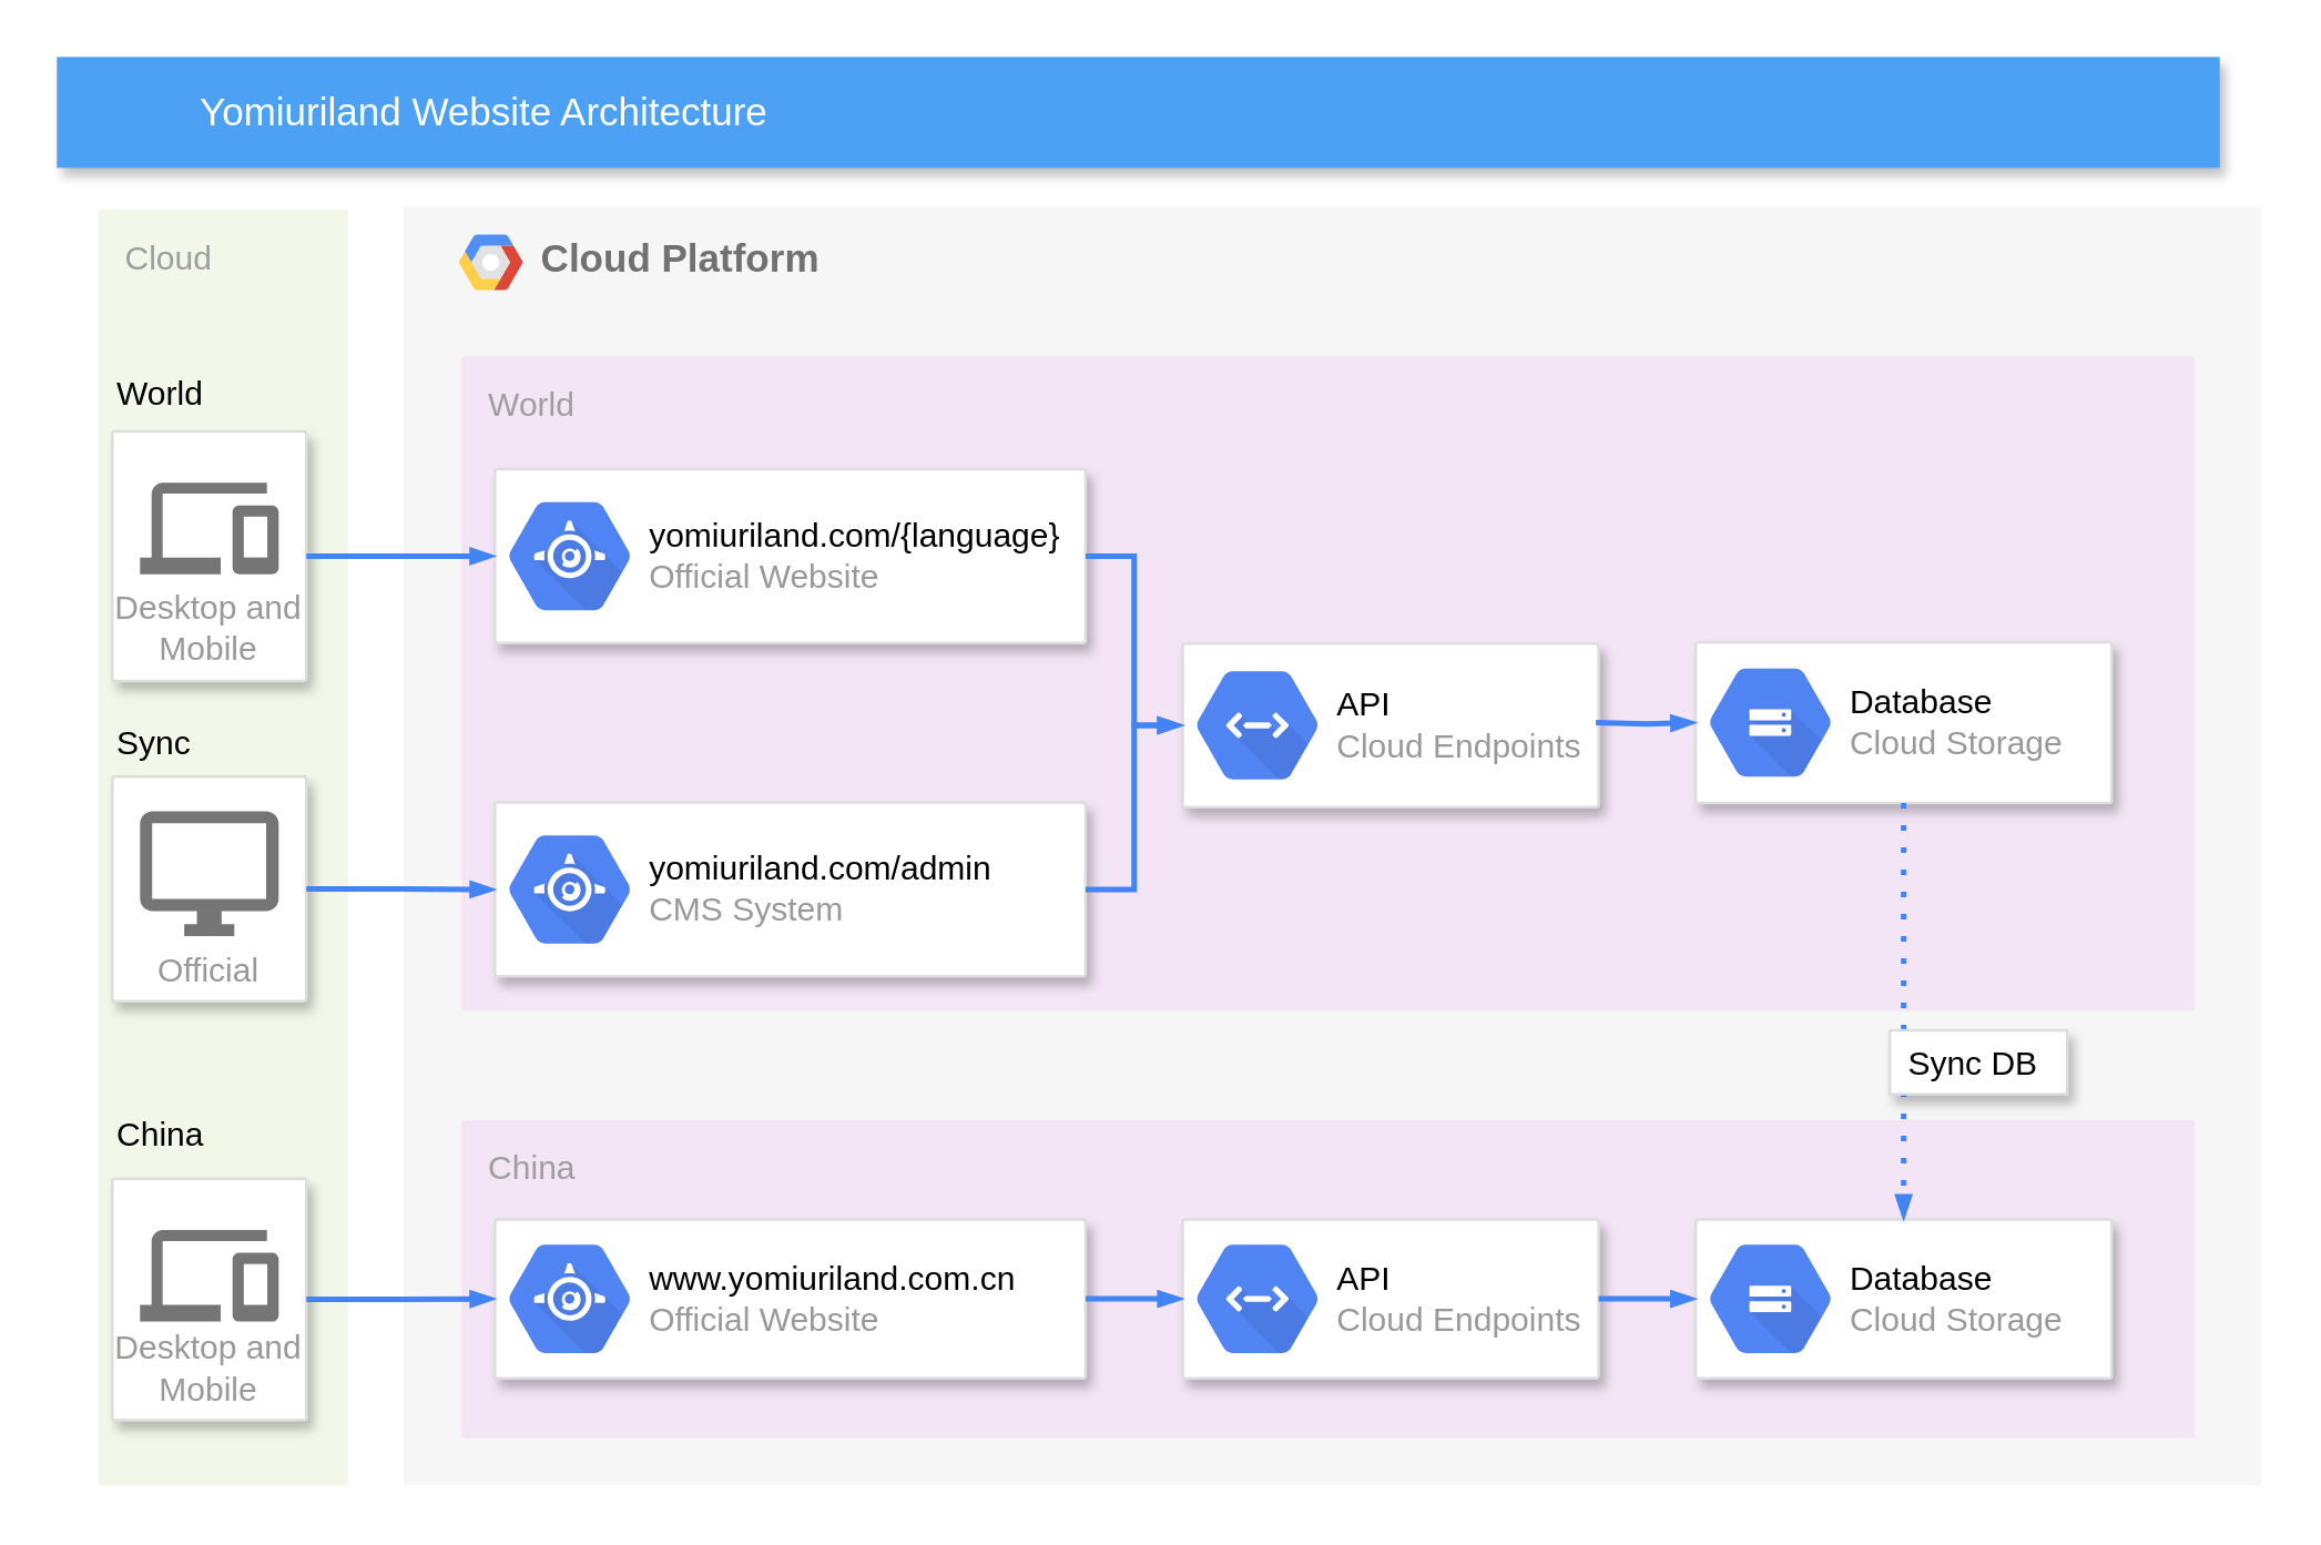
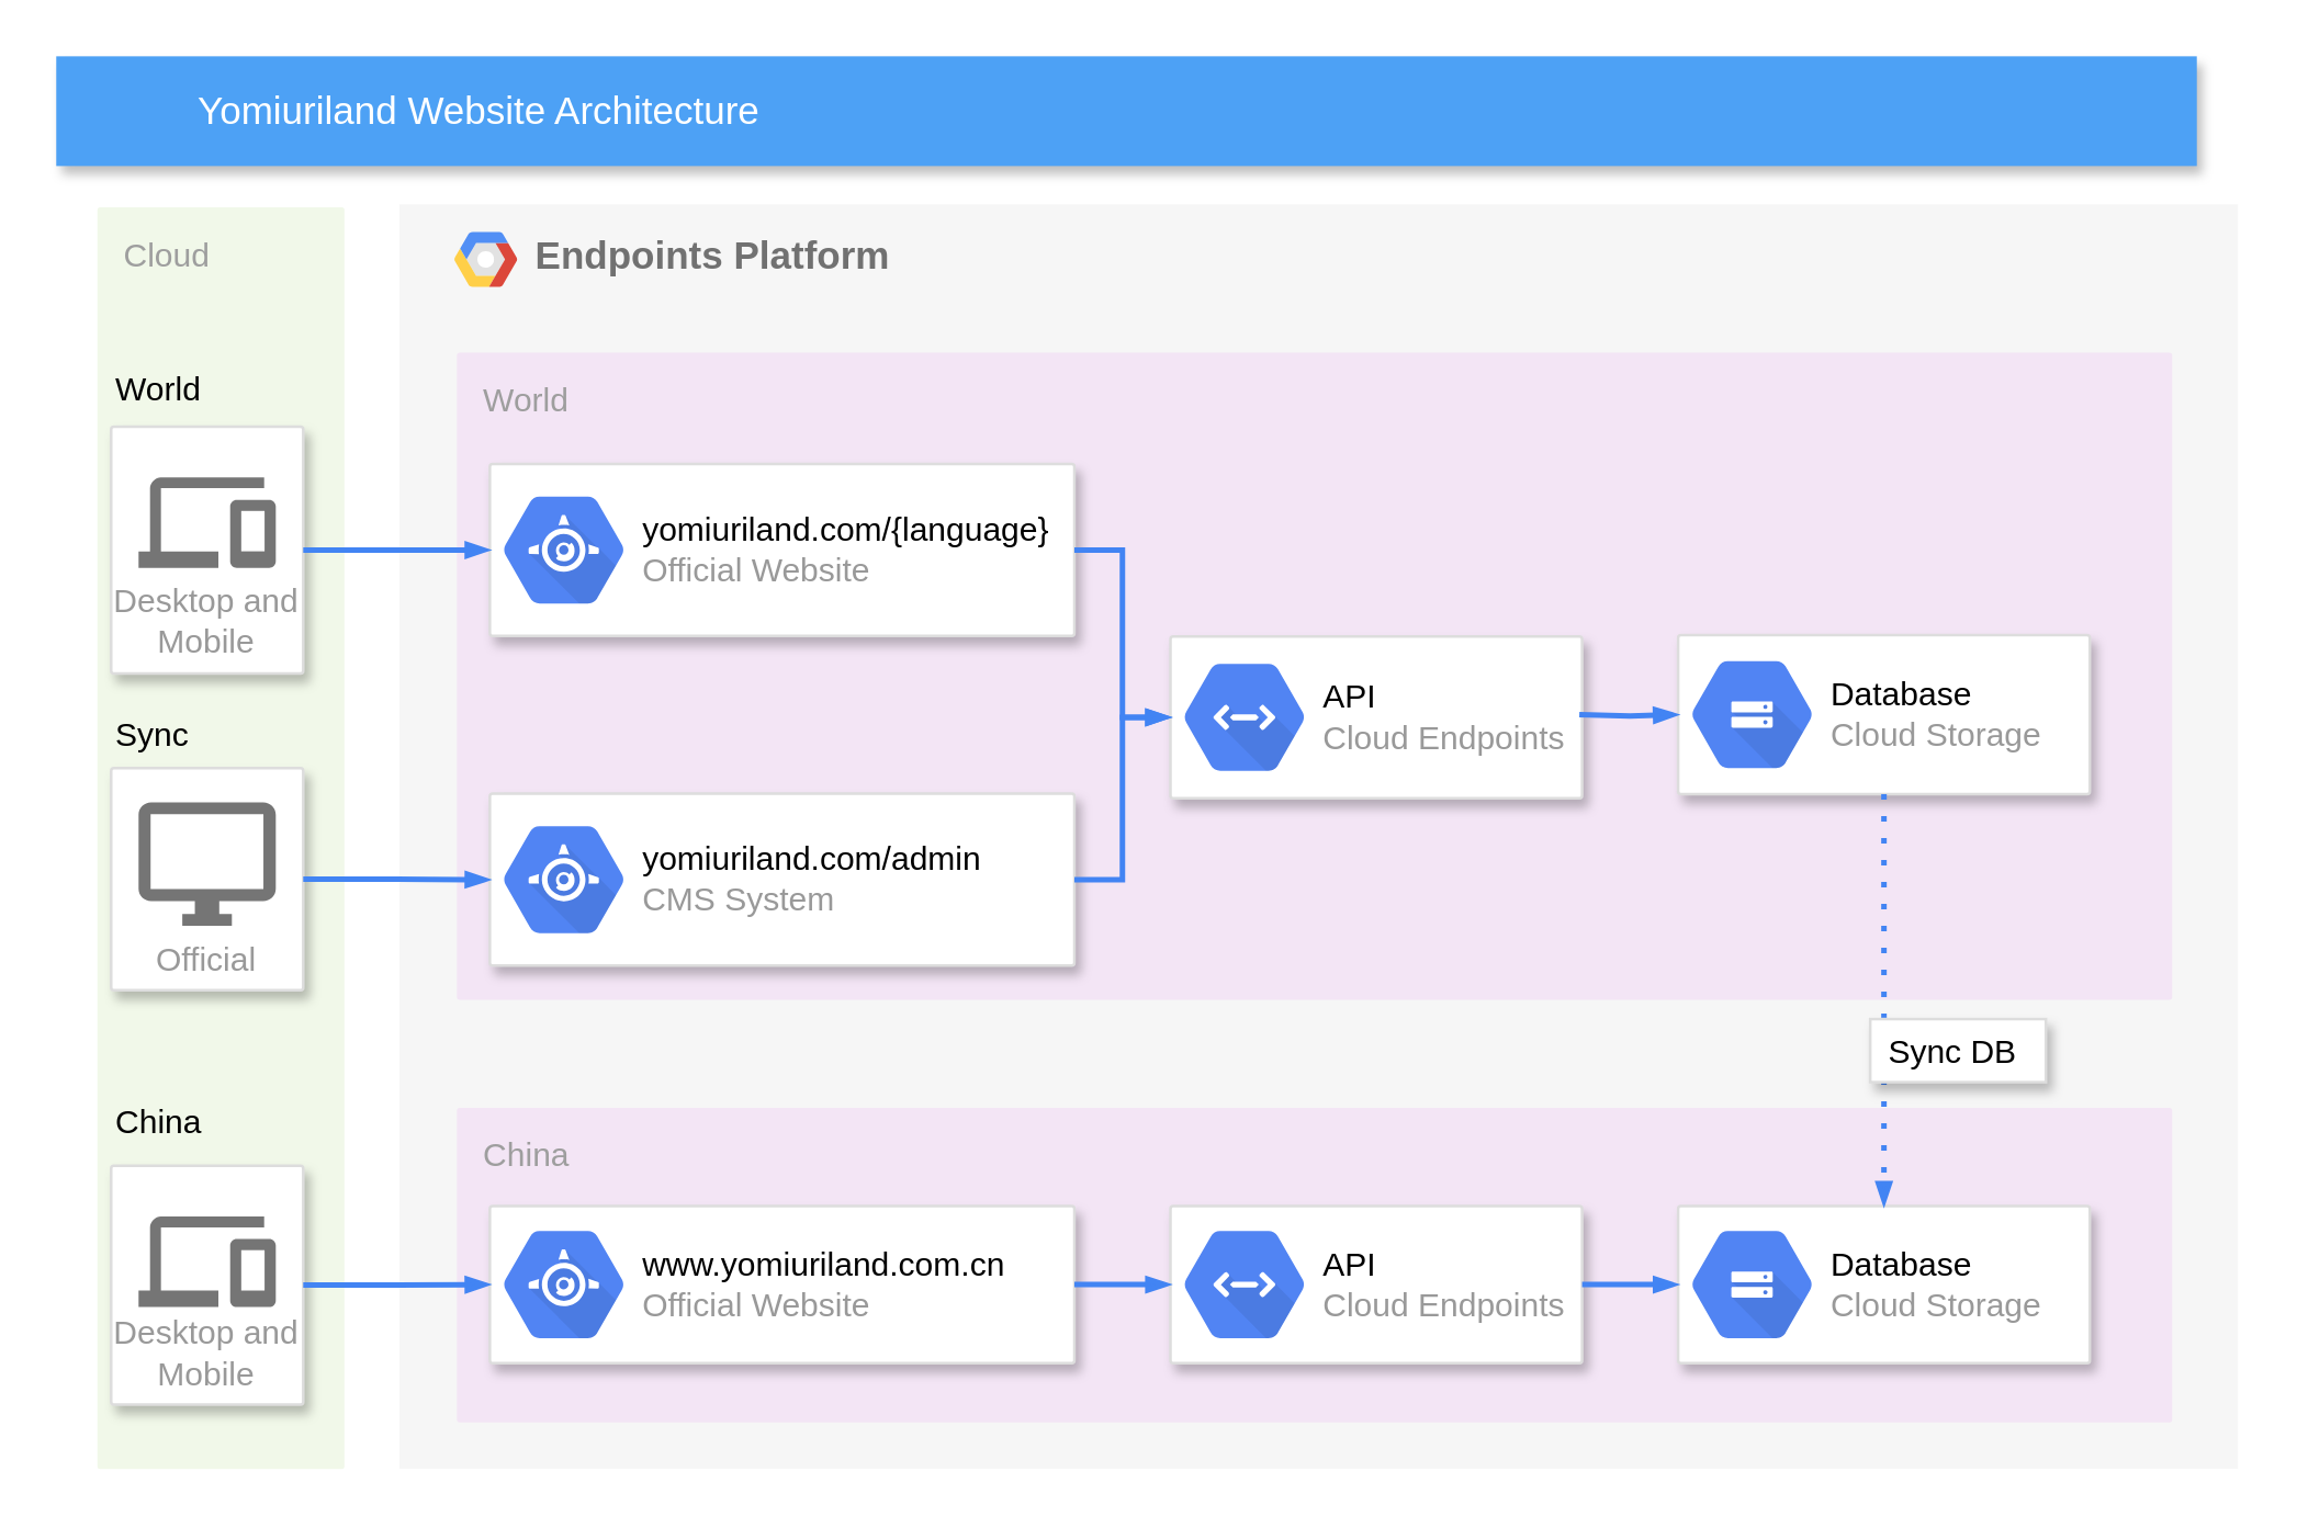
- <mxCell id="2" value="&lt;b&gt;Cloud Platform&lt;/b&gt;" style="fillColor=#F6F6F6;strokeColor=none;shadow=0;gradientColor=none;fontSize=14;align=left;spacing=10;fontColor=#717171;9E9E9E;verticalAlign=top;spacingTop=-4;fontStyle=0;spacingLeft=40;html=1;" parent="1" vertex="1"><mxGeometry x="145" y="74" width="670" height="461" as="geometry" /></mxCell>
+ <mxCell id="2" value="&lt;b&gt;Endpoints Platform&lt;/b&gt;" style="fillColor=#F6F6F6;strokeColor=none;shadow=0;gradientColor=none;fontSize=14;align=left;spacing=10;fontColor=#717171;9E9E9E;verticalAlign=top;spacingTop=-4;fontStyle=0;spacingLeft=40;html=1;" parent="1" vertex="1"><mxGeometry x="145" y="74" width="670" height="461" as="geometry" /></mxCell>
